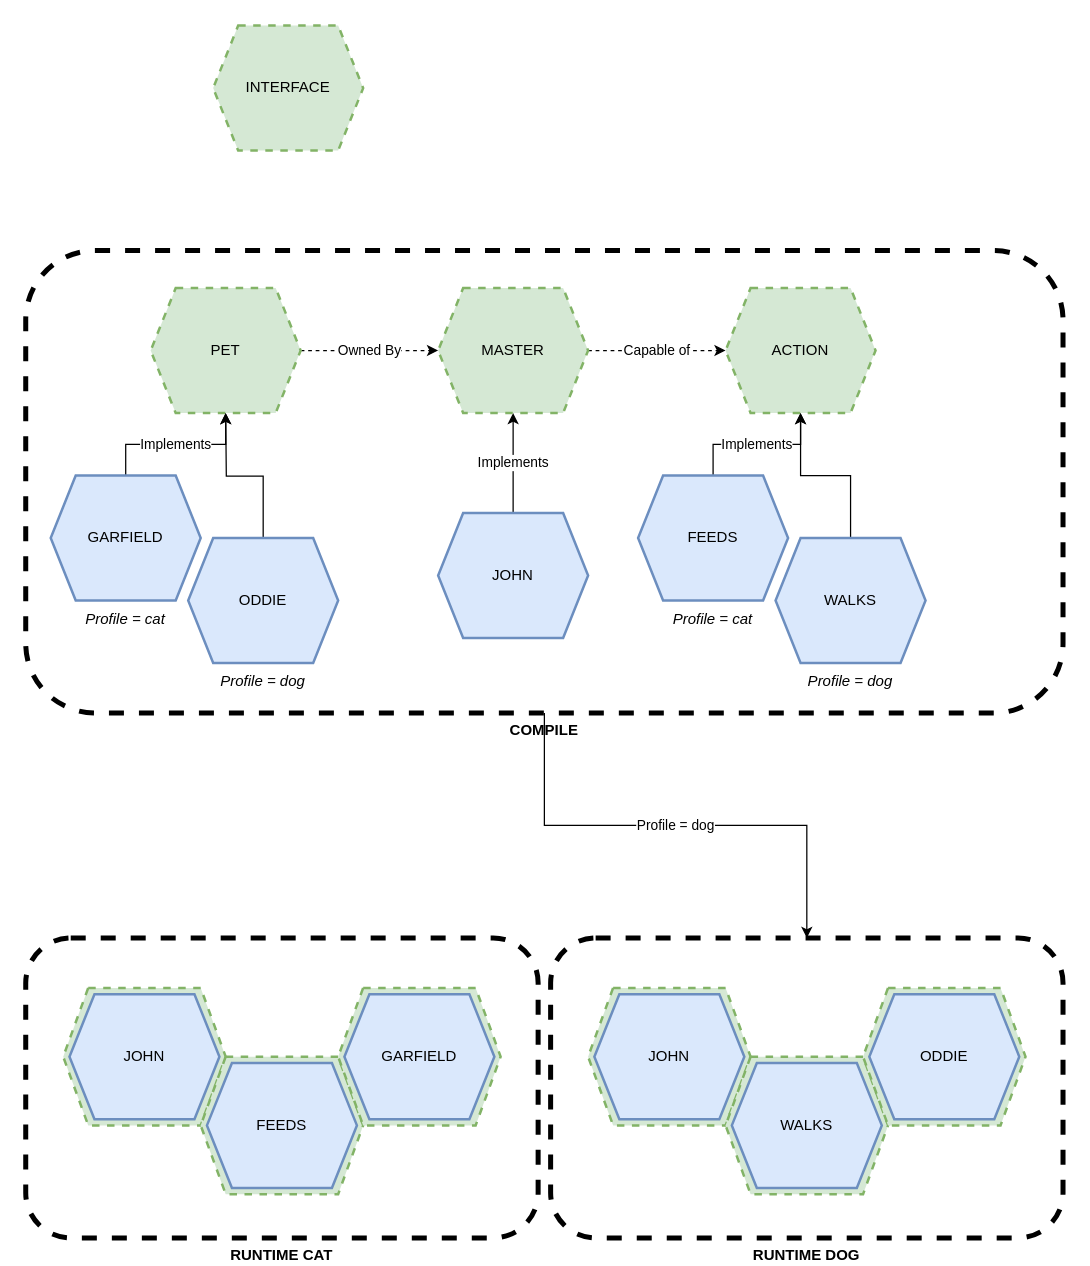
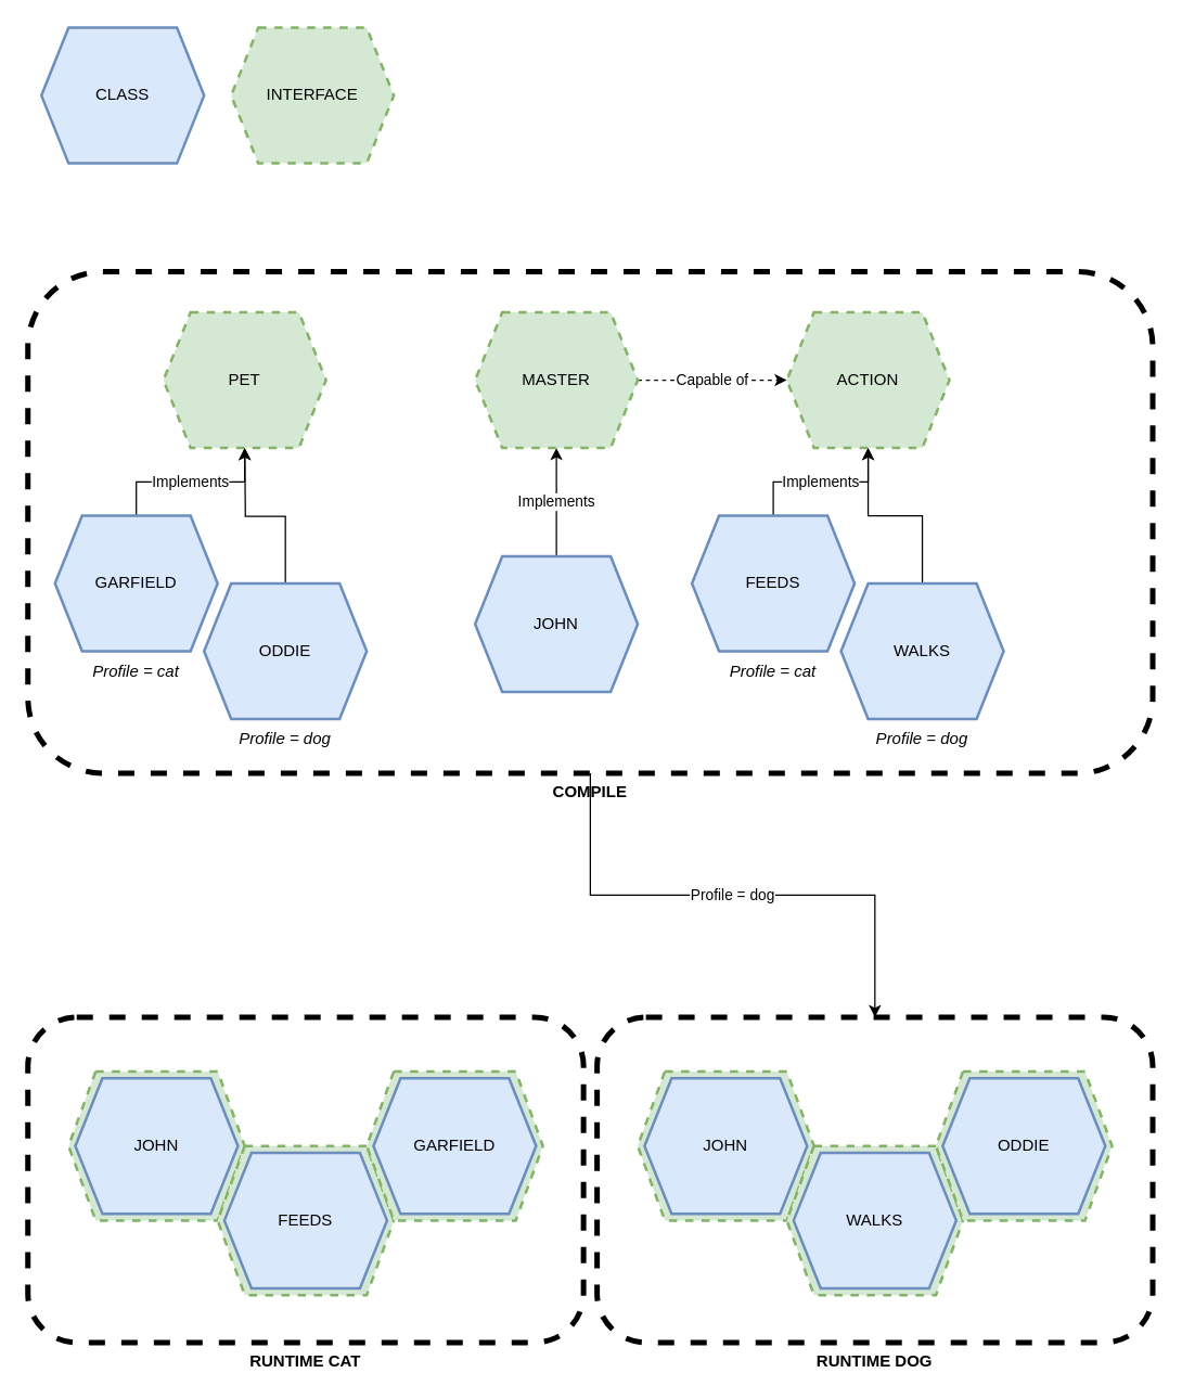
+ <mxCell id="6" value="CLASS" style="shape=hexagon;perimeter=hexagonPerimeter2;whiteSpace=wrap;html=1;fixedSize=1;fillColor=#dae8fc;strokeColor=#6c8ebf;strokeWidth=2;" vertex="1" parent="1"><mxGeometry x="30" y="20" width="120" height="100" as="geometry" /></mxCell>
- <mxCell id="10" value="Owned By" style="edgeStyle=orthogonalEdgeStyle;rounded=0;orthogonalLoop=1;jettySize=auto;html=1;exitX=1;exitY=0.5;exitDx=0;exitDy=0;entryX=0;entryY=0.5;entryDx=0;entryDy=0;dashed=1;" edge="1" parent="1" source="11" target="15"><mxGeometry relative="1" as="geometry" /></mxCell>
